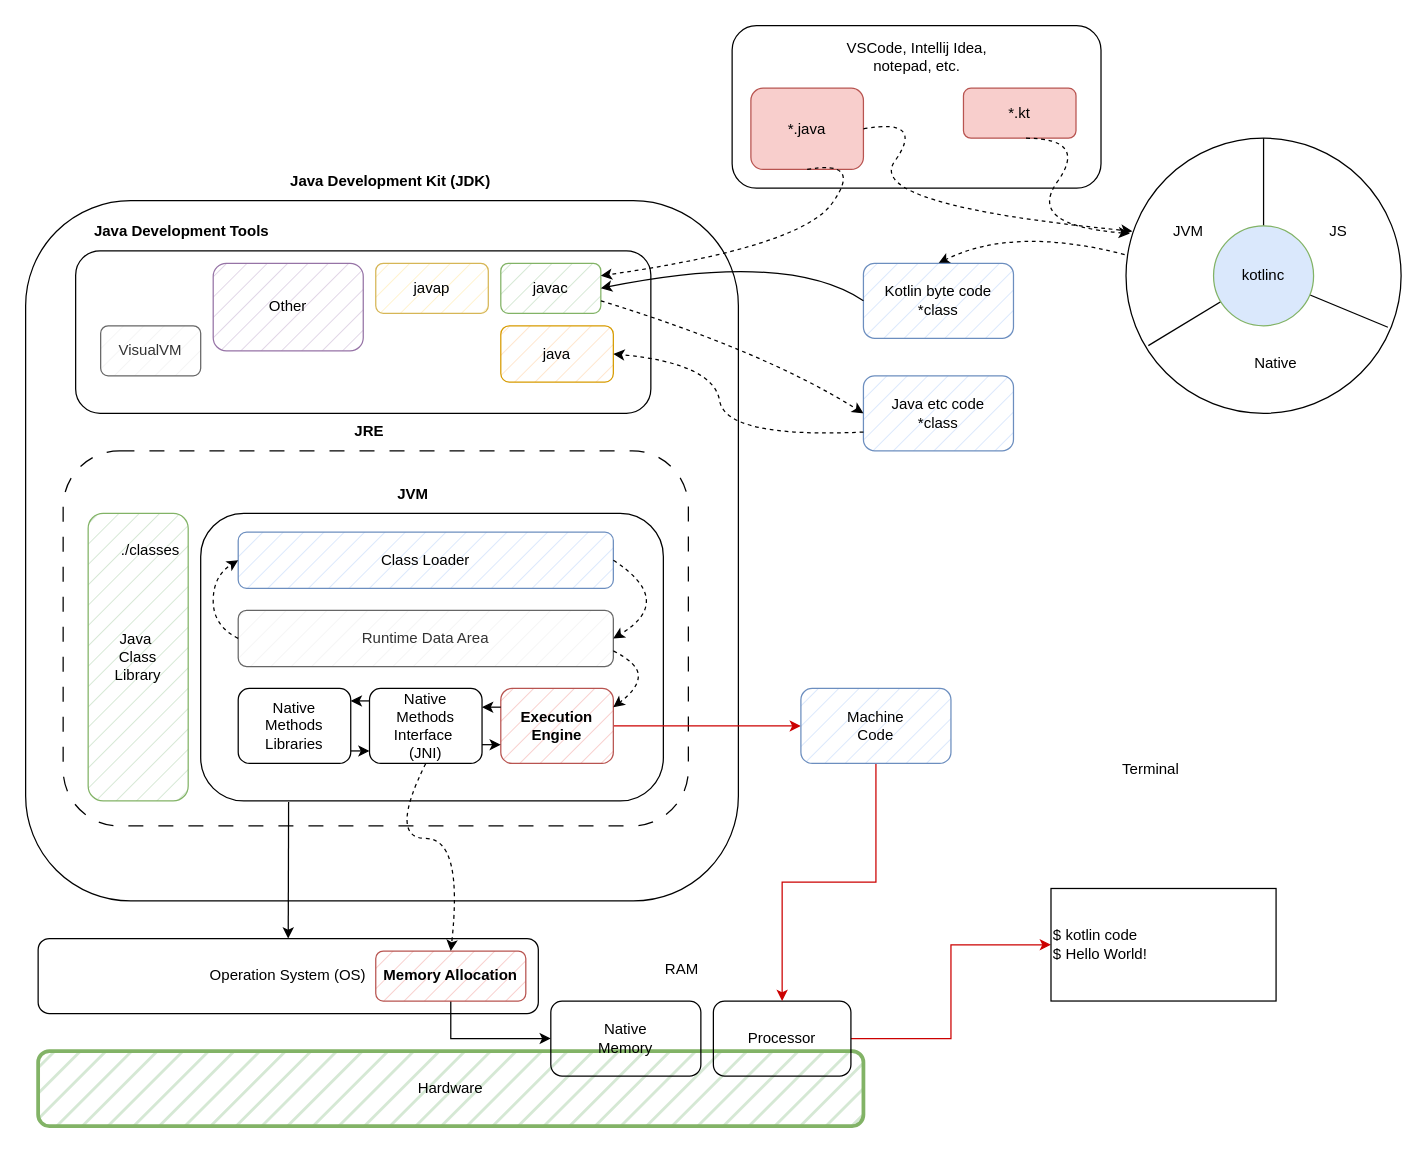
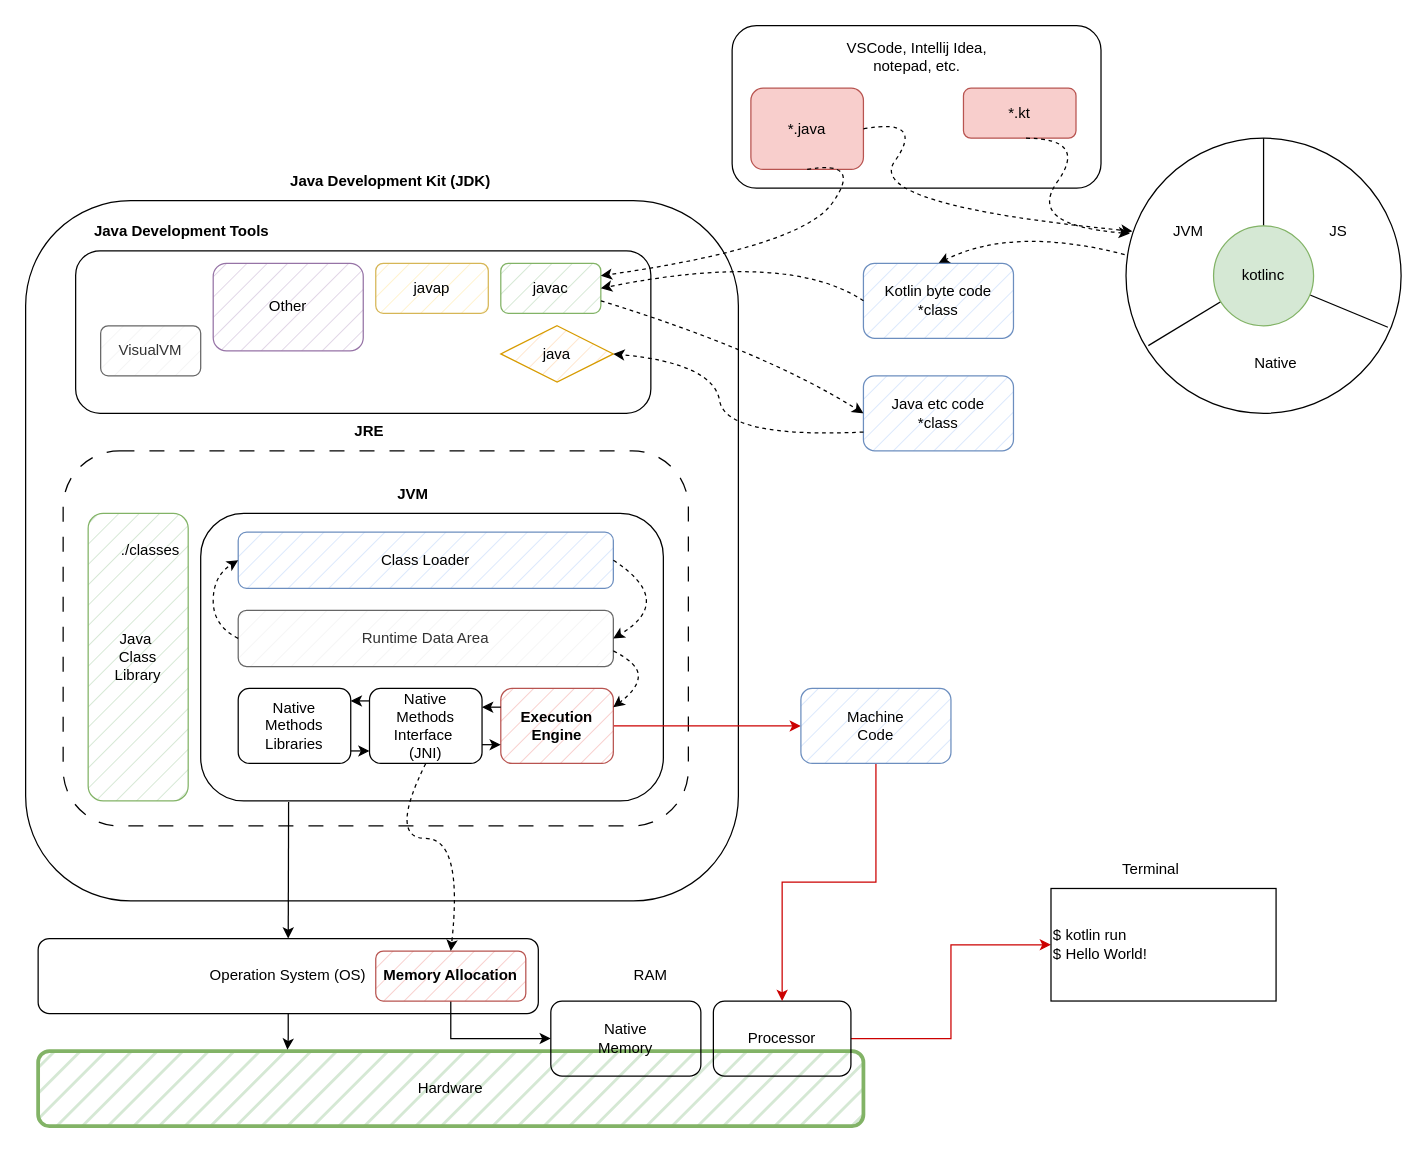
- <mxCell id="23" value="" style="curved=1;endArrow=classic;html=1;rounded=0;exitX=0;exitY=0.5;exitDx=0;exitDy=0;entryX=1;entryY=0.5;entryDx=0;entryDy=0;dashed=0;" edge="1" parent="1" source="22" target="10"><mxGeometry width="50" height="50" relative="1" as="geometry"><mxPoint x="720" y="230" as="sourcePoint" /><mxPoint x="620" y="230" as="targetPoint" /><Array as="points"><mxPoint x="630" y="200" /></Array></mxGeometry></mxCell>
+ <mxCell id="23" value="" style="curved=1;endArrow=classic;html=1;rounded=0;exitX=0;exitY=0.5;exitDx=0;exitDy=0;entryX=1;entryY=0.5;entryDx=0;entryDy=0;dashed=1;" edge="1" parent="1" source="22" target="10"><mxGeometry width="50" height="50" relative="1" as="geometry"><mxPoint x="720" y="230" as="sourcePoint" /><mxPoint x="620" y="230" as="targetPoint" /><Array as="points"><mxPoint x="630" y="200" /></Array></mxGeometry></mxCell>
- <mxCell id="28" value="kotlinc" style="ellipse;whiteSpace=wrap;html=1;aspect=fixed;fillStyle=auto;fillColor=#dae8fc;strokeColor=#82b366;" vertex="1" parent="1"><mxGeometry x="970" y="180" width="80" height="80" as="geometry" /></mxCell>
+ <mxCell id="28" value="kotlinc" style="ellipse;whiteSpace=wrap;html=1;aspect=fixed;fillStyle=auto;fillColor=#d5e8d4;strokeColor=#82b366;" vertex="1" parent="1"><mxGeometry x="970" y="180" width="80" height="80" as="geometry" /></mxCell>
- <mxCell id="9" value="java" style="rounded=1;whiteSpace=wrap;html=1;fillColor=#ffe6cc;strokeColor=#d79b00;fillStyle=hatch;" vertex="1" parent="1"><mxGeometry x="400" y="260" width="90" height="45" as="geometry" /></mxCell>
+ <mxCell id="9" value="java" style="rhombus;whiteSpace=wrap;html=1;fillColor=#ffe6cc;strokeColor=#d79b00;fillStyle=hatch;" vertex="1" parent="1"><mxGeometry x="400" y="260" width="90" height="45" as="geometry" /></mxCell>
- <mxCell id="54" value="Terminal" style="text;html=1;align=center;verticalAlign=middle;whiteSpace=wrap;rounded=0;" vertex="1" parent="1"><mxGeometry x="890" y="600" width="60" height="30" as="geometry" /></mxCell>
+ <mxCell id="54" value="Terminal" style="text;html=1;align=center;verticalAlign=middle;whiteSpace=wrap;rounded=0;" vertex="1" parent="1"><mxGeometry x="890" y="680" width="60" height="30" as="geometry" /></mxCell>
- <mxCell id="53" value="&lt;div&gt;$ kotlin code&lt;/div&gt;&lt;div&gt;&lt;span style=&quot;background-color: transparent; color: light-dark(rgb(0, 0, 0), rgb(255, 255, 255));&quot;&gt;$ Hello World!&lt;/span&gt;&lt;/div&gt;" style="rounded=0;whiteSpace=wrap;html=1;align=left;" vertex="1" parent="1"><mxGeometry x="840" y="710" width="180" height="90" as="geometry" /></mxCell>
+ <mxCell id="53" value="&lt;div&gt;$ kotlin run&lt;/div&gt;&lt;div&gt;&lt;span style=&quot;background-color: transparent; color: light-dark(rgb(0, 0, 0), rgb(255, 255, 255));&quot;&gt;$ Hello World!&lt;/span&gt;&lt;/div&gt;" style="rounded=0;whiteSpace=wrap;html=1;align=left;" vertex="1" parent="1"><mxGeometry x="840" y="710" width="180" height="90" as="geometry" /></mxCell>
- <mxCell id="66" value="RAM" style="text;html=1;align=center;verticalAlign=middle;whiteSpace=wrap;rounded=0;" vertex="1" parent="1"><mxGeometry x="515" y="760" width="60" height="30" as="geometry" /></mxCell>
+ <mxCell id="66" value="RAM" style="text;html=1;align=center;verticalAlign=middle;whiteSpace=wrap;rounded=0;" vertex="1" parent="1"><mxGeometry x="490" y="765" width="60" height="30" as="geometry" /></mxCell>
+ <mxCell id="65" style="edgeStyle=orthogonalEdgeStyle;rounded=0;orthogonalLoop=1;jettySize=auto;html=1;entryX=0.302;entryY=-0.018;entryDx=0;entryDy=0;entryPerimeter=0;" edge="1" parent="1" source="44" target="45"><mxGeometry relative="1" as="geometry" /></mxCell>
